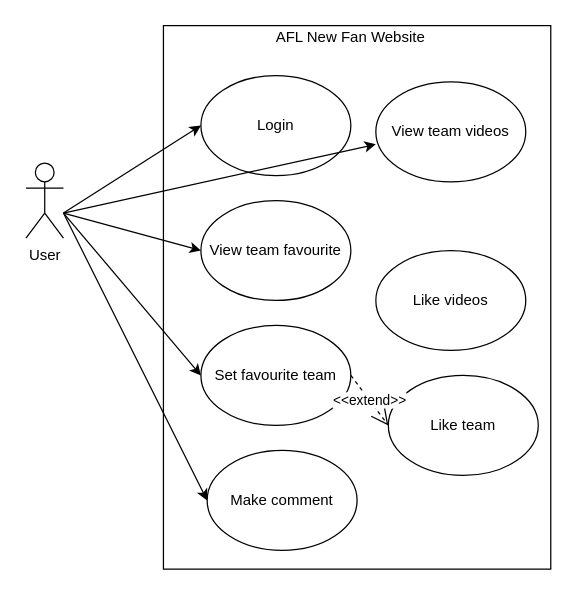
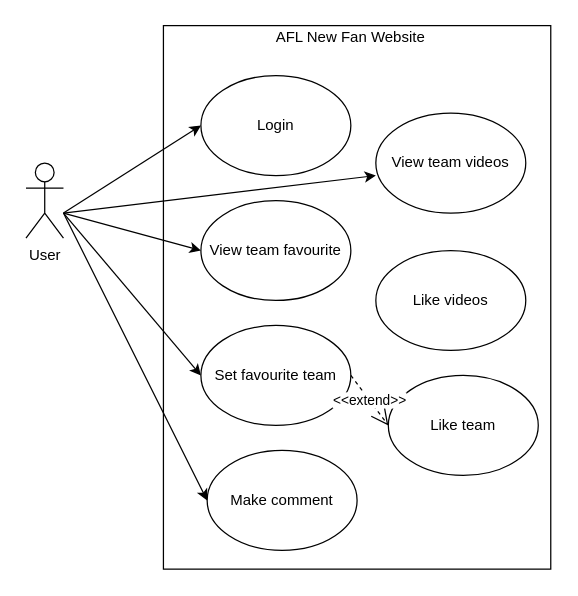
- <mxCell id="15" value="View team videos&lt;br&gt;" style="ellipse;whiteSpace=wrap;html=1;" vertex="1" parent="1"><mxGeometry x="300" y="65" width="120" height="80" as="geometry" /></mxCell>
+ <mxCell id="15" value="View team videos&lt;br&gt;" style="ellipse;whiteSpace=wrap;html=1;" vertex="1" parent="1"><mxGeometry x="300" y="90" width="120" height="80" as="geometry" /></mxCell>
